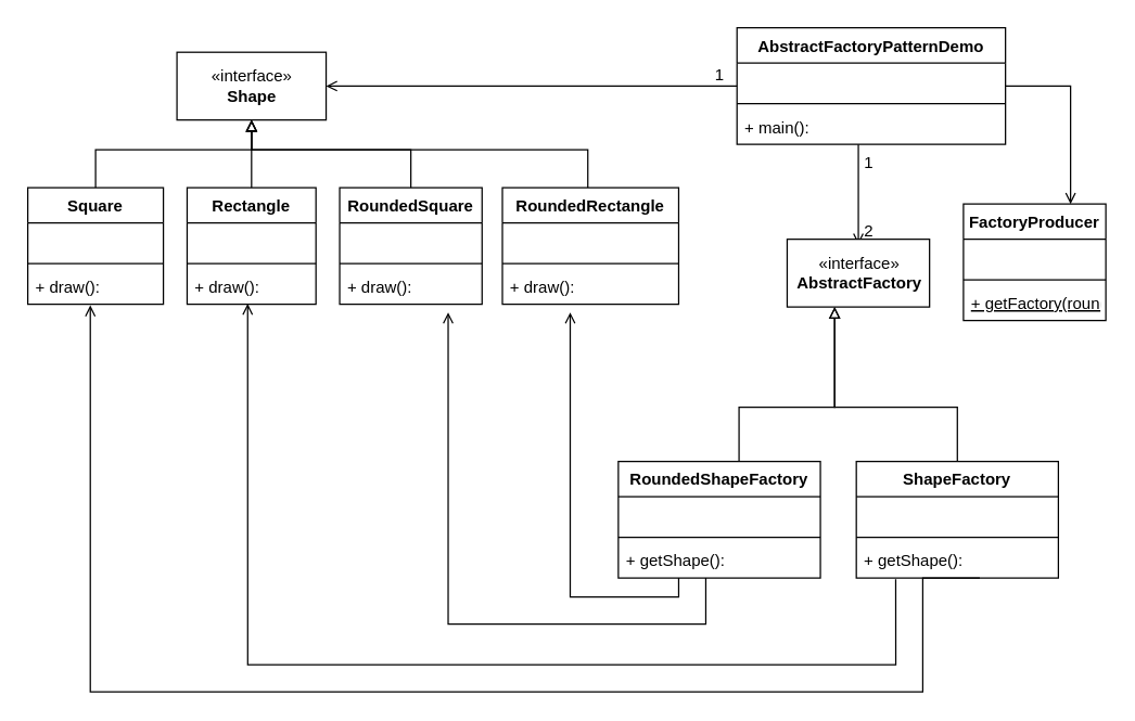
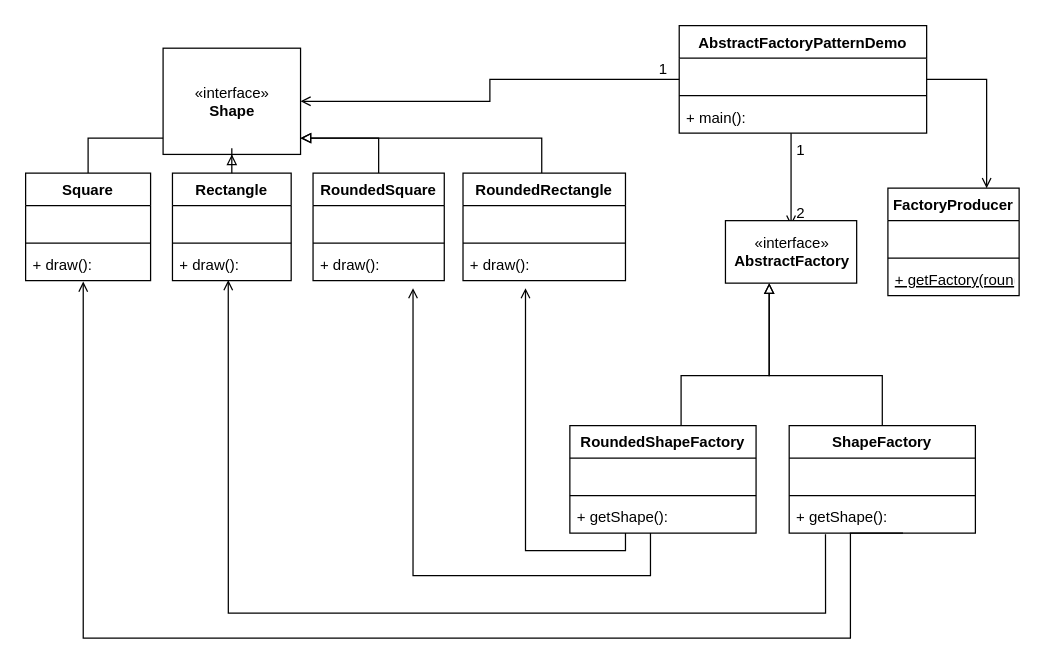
- <mxCell id="7" value="«interface»&lt;br&gt;&lt;b&gt;Shape&lt;/b&gt;" style="html=1;" parent="1" vertex="1"><mxGeometry x="130" y="38" width="110" height="50" as="geometry" /></mxCell>
+ <mxCell id="7" value="«interface»&lt;br&gt;&lt;b&gt;Shape&lt;/b&gt;" style="html=1;" parent="1" vertex="1"><mxGeometry x="130" y="38" width="110" height="85" as="geometry" /></mxCell>
